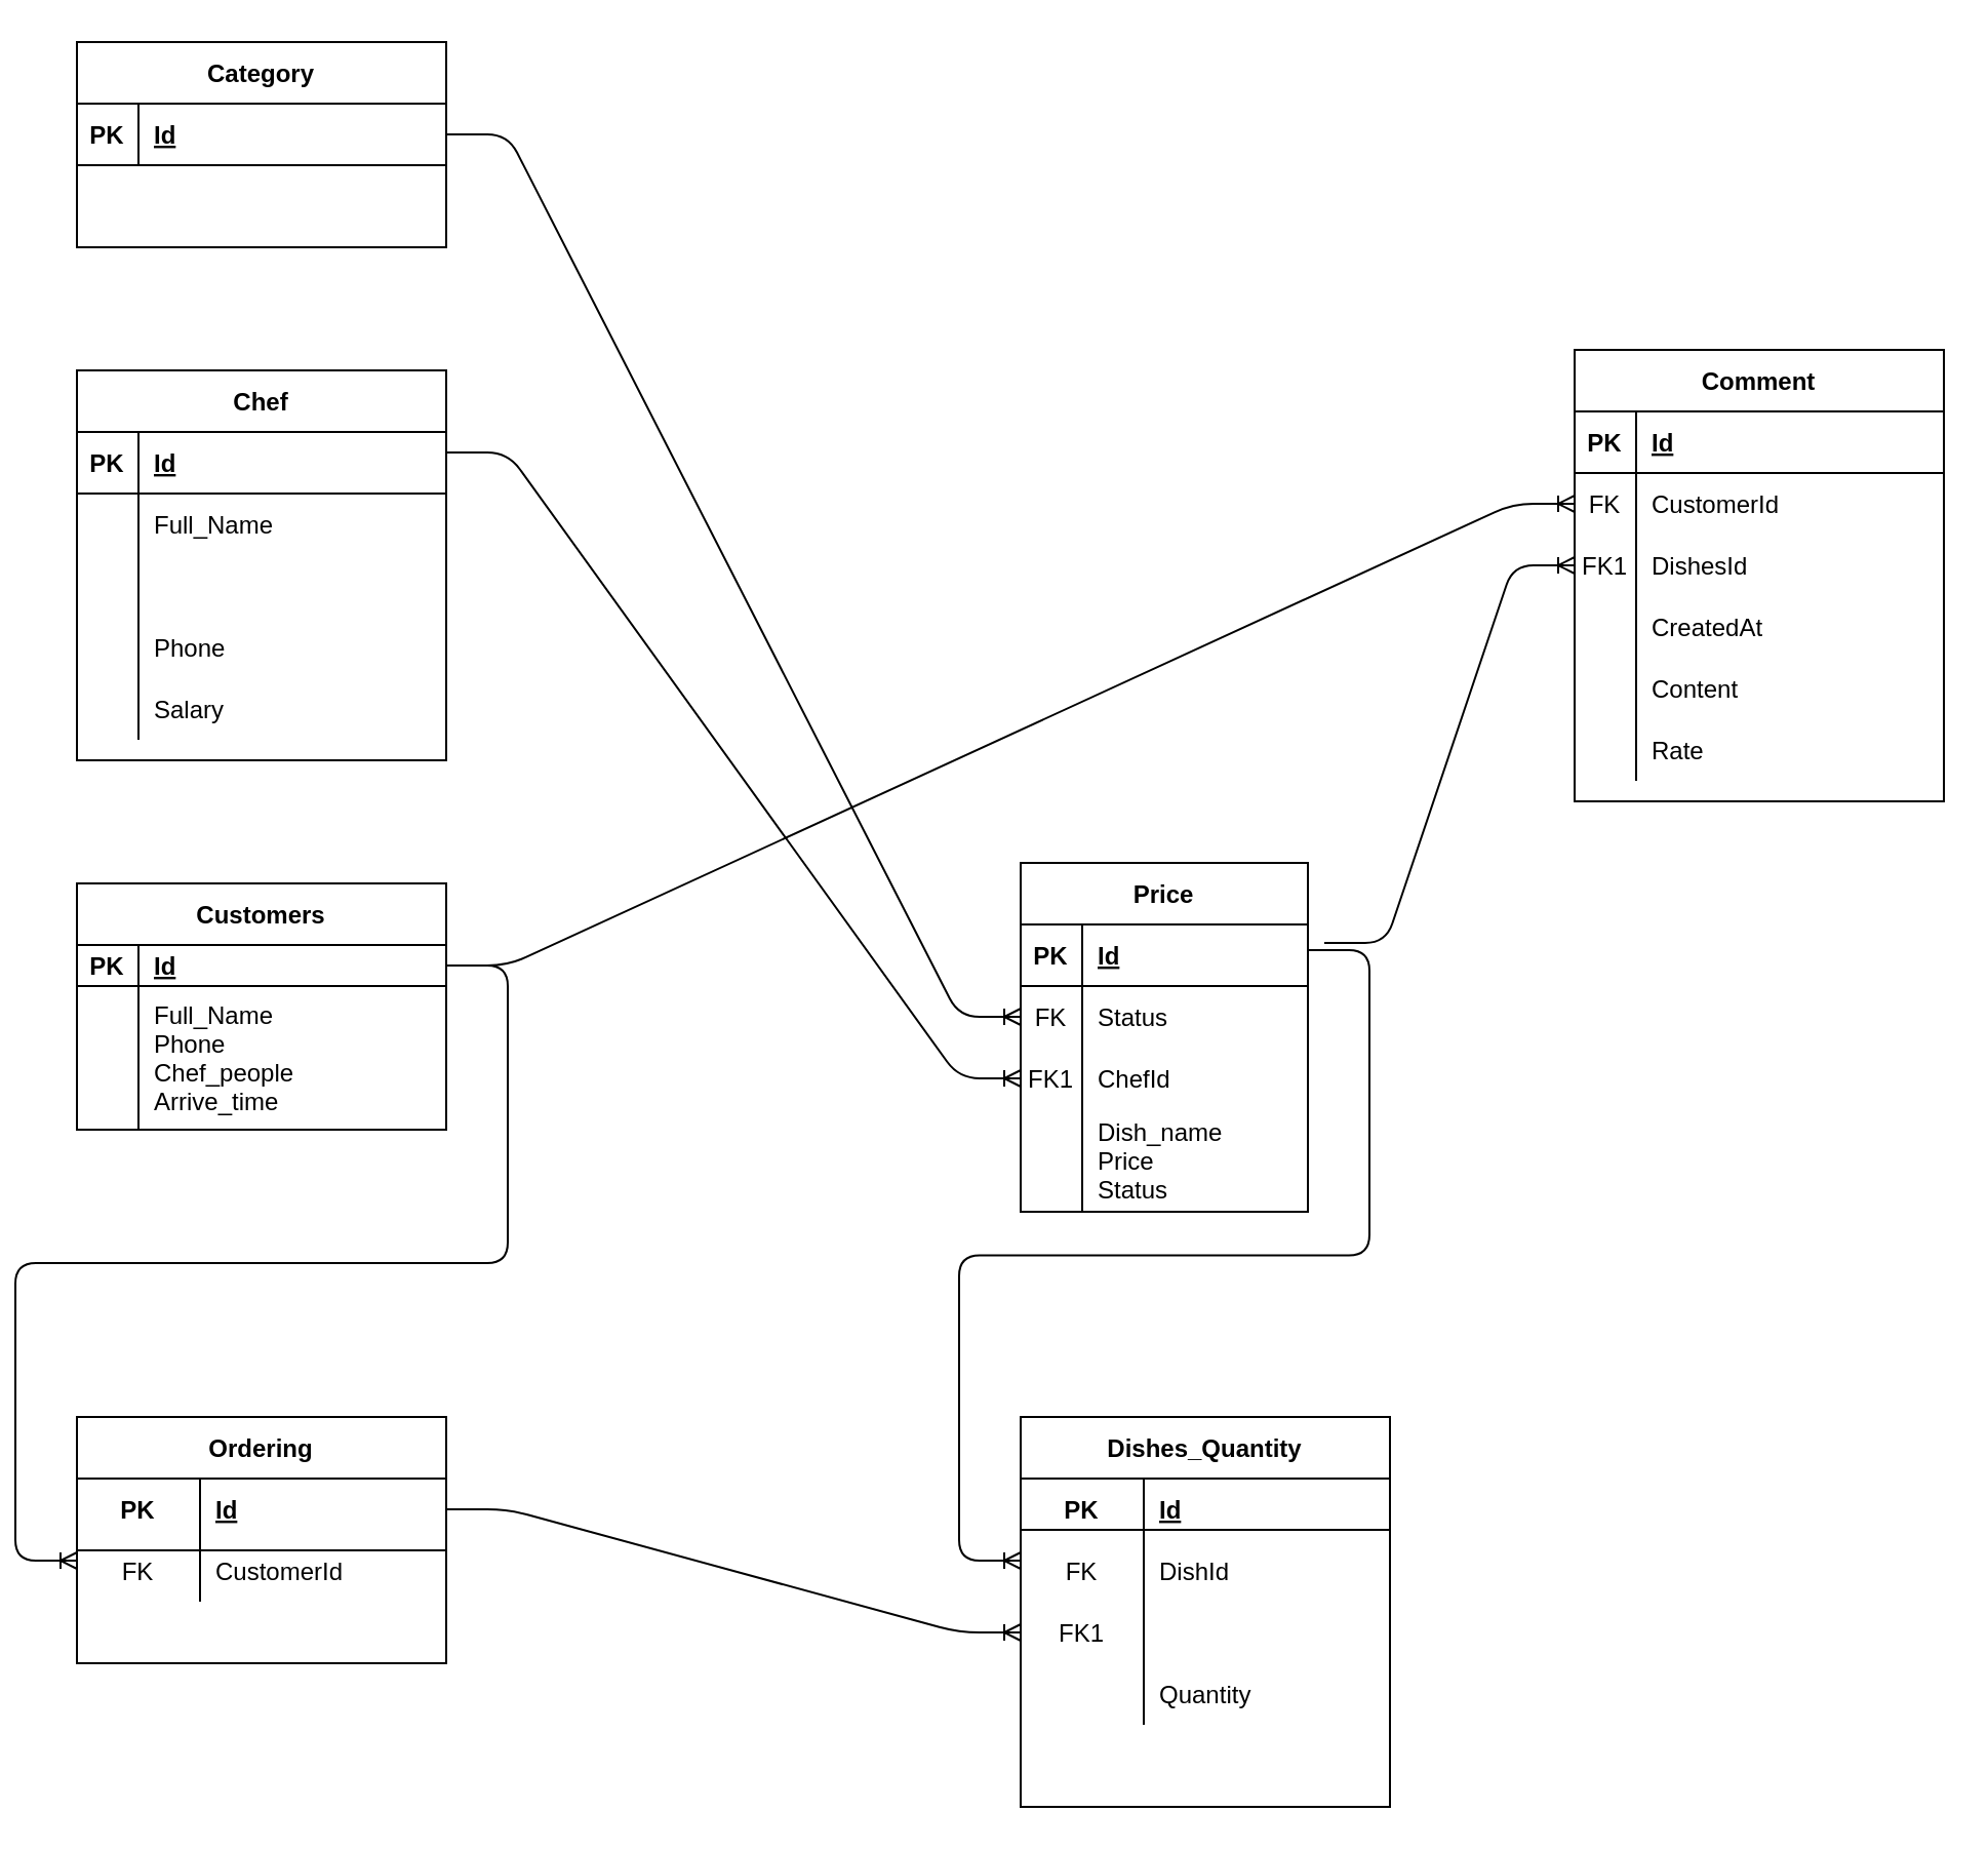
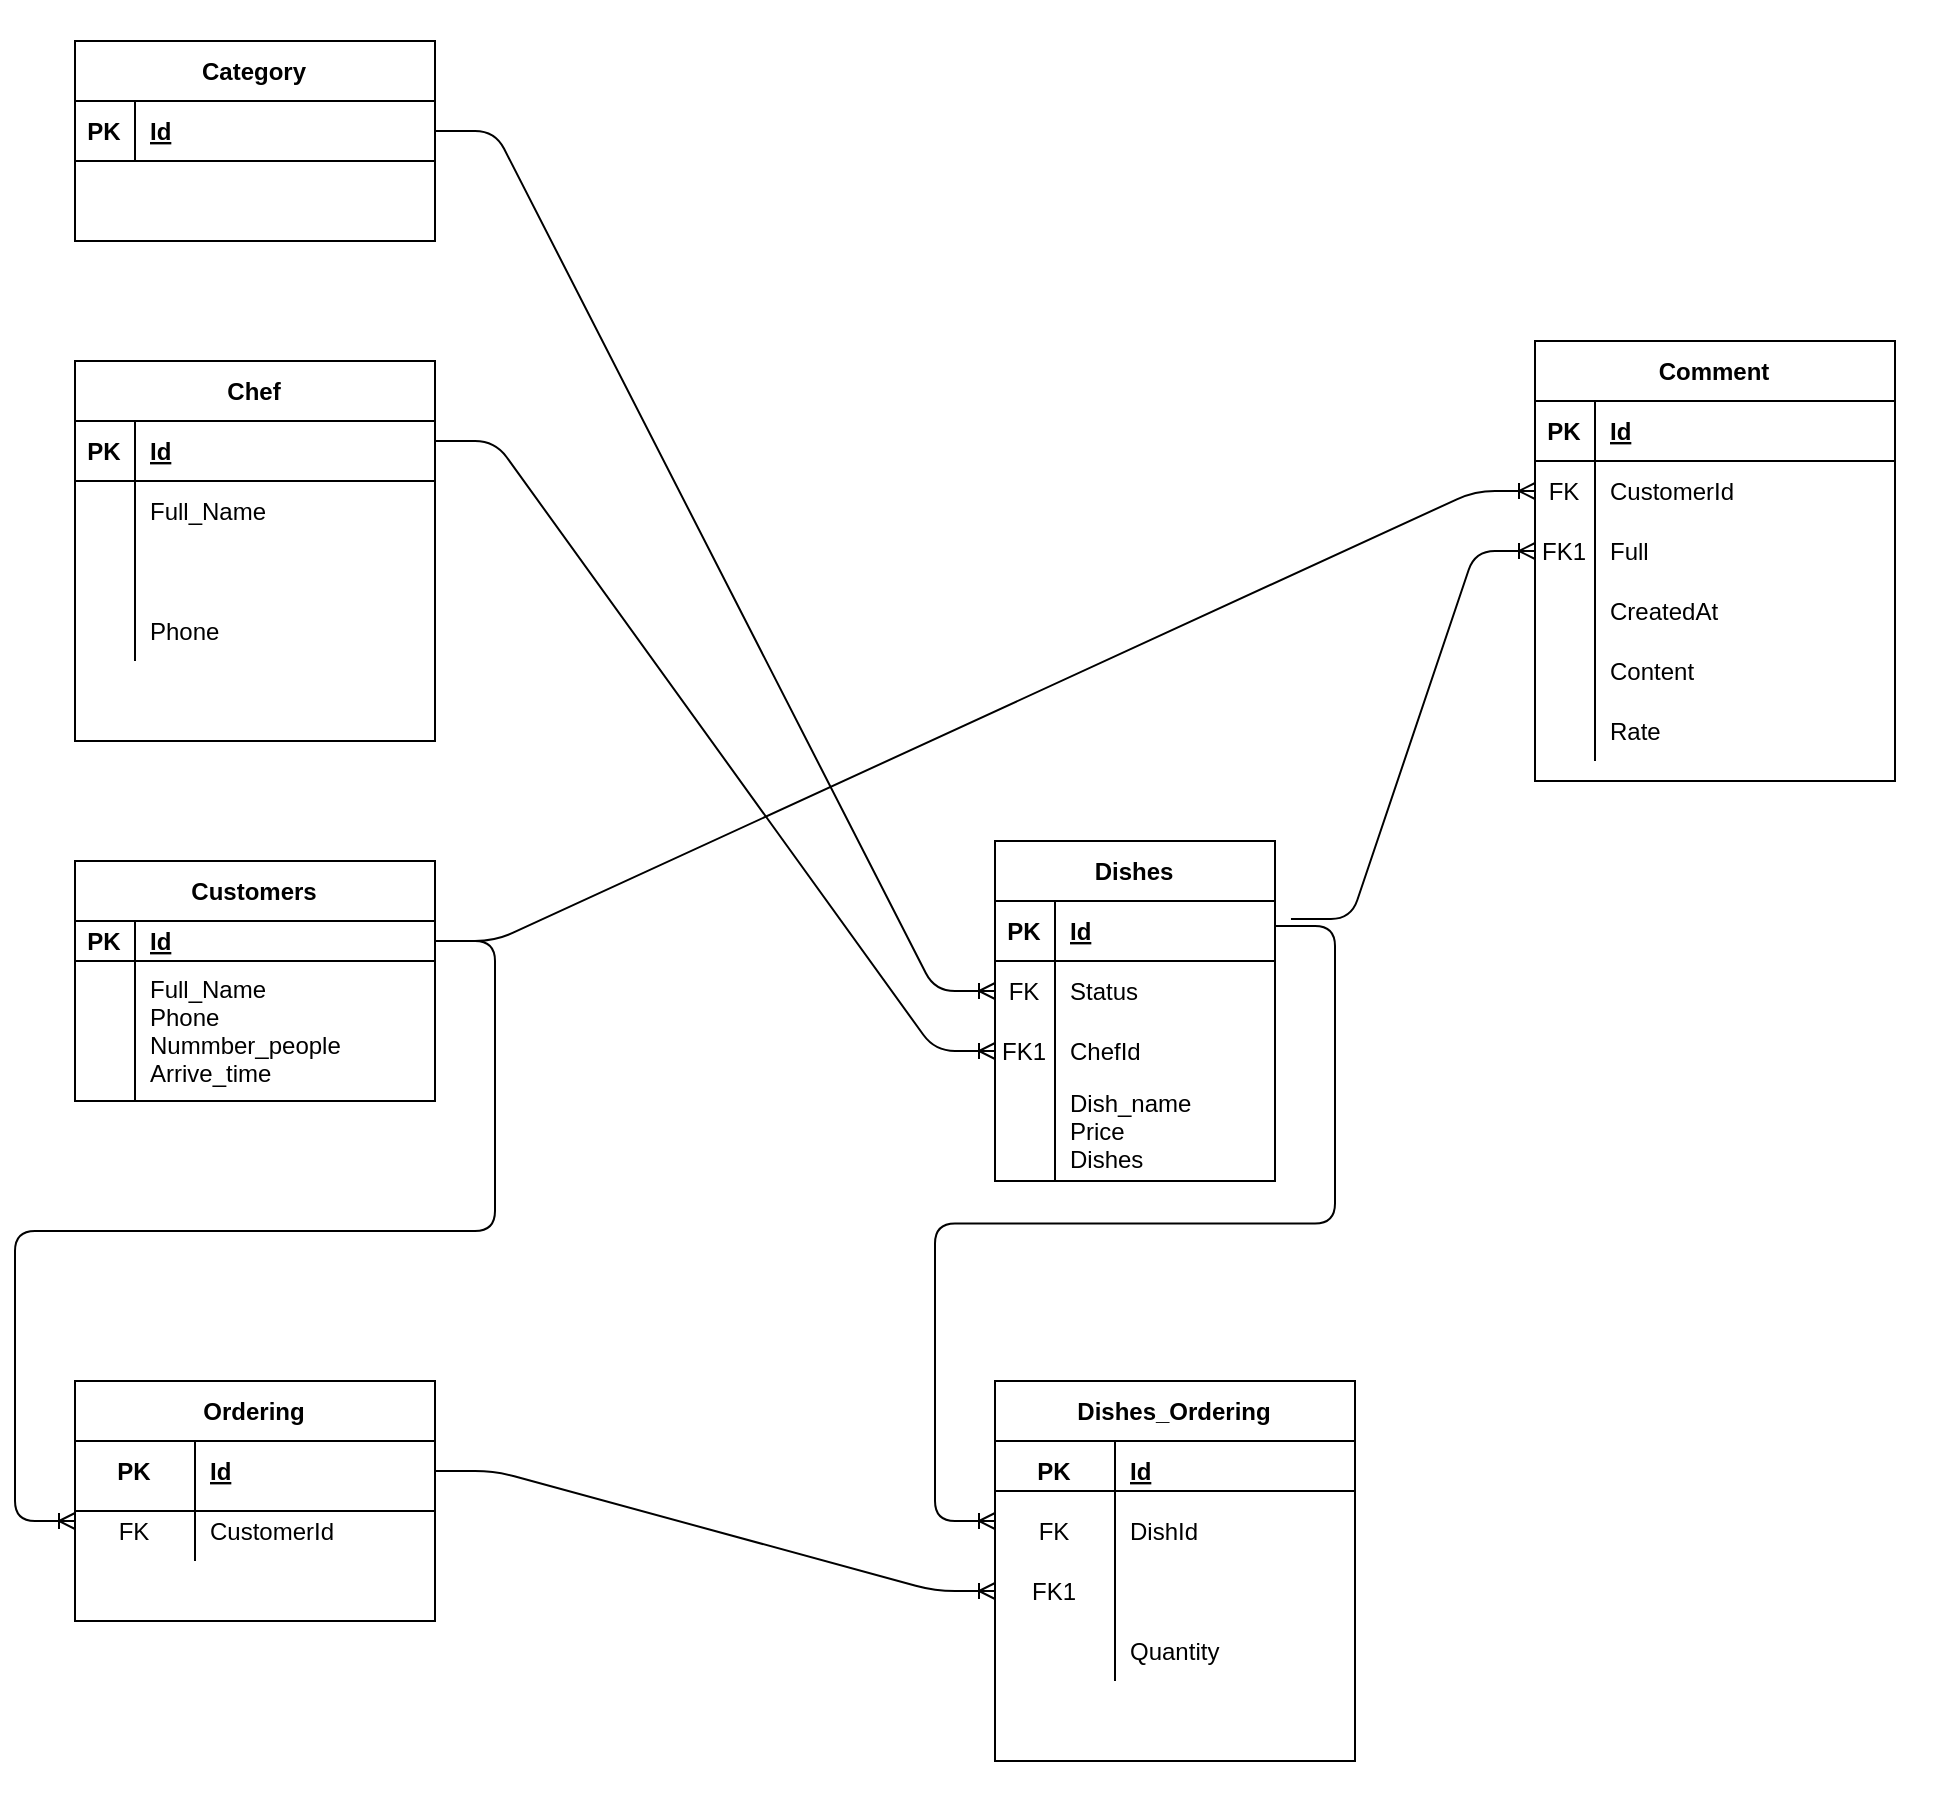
- <mxCell id="78" value="DishesId" style="shape=partialRectangle;connectable=0;fillColor=none;top=0;left=0;bottom=0;right=0;align=left;spacingLeft=6;fontStyle=0;overflow=hidden;" vertex="1" parent="76"><mxGeometry x="30" width="150" height="30" as="geometry" /></mxCell>
+ <mxCell id="78" value="Full" style="shape=partialRectangle;connectable=0;fillColor=none;top=0;left=0;bottom=0;right=0;align=left;spacingLeft=6;fontStyle=0;overflow=hidden;" vertex="1" parent="76"><mxGeometry x="30" width="150" height="30" as="geometry" /></mxCell>
- <mxCell id="68" value="Salary" style="shape=partialRectangle;connectable=0;fillColor=none;top=0;left=0;bottom=0;right=0;align=left;spacingLeft=6;overflow=hidden;" parent="66" vertex="1"><mxGeometry x="30" width="150" height="30" as="geometry" /></mxCell>
- <mxCell id="21" value="Price" style="shape=table;startSize=30;container=1;collapsible=1;childLayout=tableLayout;fixedRows=1;rowLines=0;fontStyle=1;align=center;resizeLast=1;" parent="1" vertex="1"><mxGeometry x="480" y="420" width="140" height="170" as="geometry" /></mxCell>
+ <mxCell id="21" value="Dishes" style="shape=table;startSize=30;container=1;collapsible=1;childLayout=tableLayout;fixedRows=1;rowLines=0;fontStyle=1;align=center;resizeLast=1;" parent="1" vertex="1"><mxGeometry x="480" y="420" width="140" height="170" as="geometry" /></mxCell>
- <mxCell id="8" value="Full_Name&#10;Phone&#10;Chef_people&#10;Arrive_time" style="shape=partialRectangle;overflow=hidden;connectable=0;fillColor=none;top=0;left=0;bottom=0;right=0;align=left;spacingLeft=6;" parent="6" vertex="1"><mxGeometry x="30" width="150" height="70" as="geometry" /></mxCell>
+ <mxCell id="8" value="Full_Name&#10;Phone&#10;Nummber_people&#10;Arrive_time" style="shape=partialRectangle;overflow=hidden;connectable=0;fillColor=none;top=0;left=0;bottom=0;right=0;align=left;spacingLeft=6;" parent="6" vertex="1"><mxGeometry x="30" width="150" height="70" as="geometry" /></mxCell>
- <mxCell id="33" value="Dish_name&#10;Price&#10;Status" style="shape=partialRectangle;connectable=0;fillColor=none;top=0;left=0;bottom=0;right=0;align=left;spacingLeft=6;overflow=hidden;" parent="31" vertex="1"><mxGeometry x="30" width="110" height="50" as="geometry" /></mxCell>
+ <mxCell id="33" value="Dish_name&#10;Price&#10;Dishes" style="shape=partialRectangle;connectable=0;fillColor=none;top=0;left=0;bottom=0;right=0;align=left;spacingLeft=6;overflow=hidden;" parent="31" vertex="1"><mxGeometry x="30" width="110" height="50" as="geometry" /></mxCell>
- <mxCell id="9" value="Dishes_Quantity" style="shape=table;startSize=30;container=1;collapsible=1;childLayout=tableLayout;fixedRows=1;rowLines=0;fontStyle=1;align=center;resizeLast=1;" parent="1" vertex="1"><mxGeometry x="480" y="690" width="180" height="190" as="geometry" /></mxCell>
+ <mxCell id="9" value="Dishes_Ordering" style="shape=table;startSize=30;container=1;collapsible=1;childLayout=tableLayout;fixedRows=1;rowLines=0;fontStyle=1;align=center;resizeLast=1;" parent="1" vertex="1"><mxGeometry x="480" y="690" width="180" height="190" as="geometry" /></mxCell>
